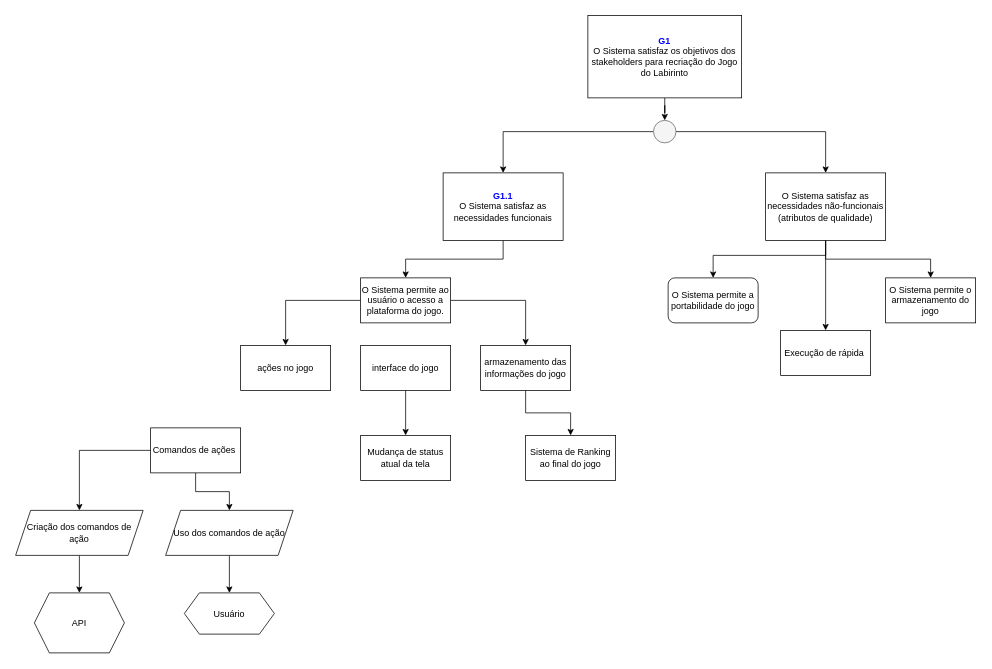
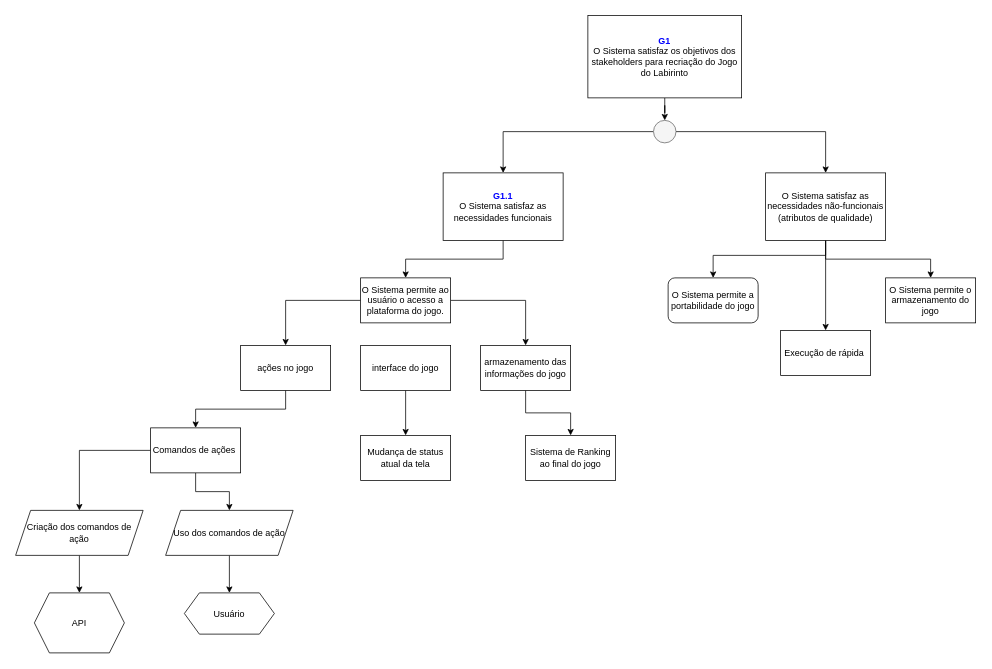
+ <mxCell id="23" style="edgeStyle=orthogonalEdgeStyle;rounded=0;orthogonalLoop=1;jettySize=auto;html=1;fontColor=#0000FF;" edge="1" parent="1" source="24" target="20"><mxGeometry relative="1" as="geometry" /></mxCell>
